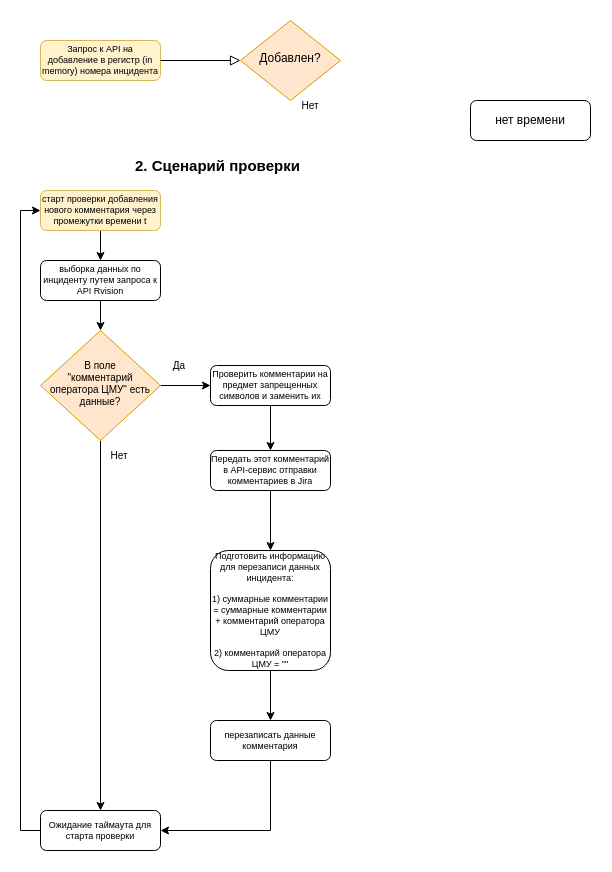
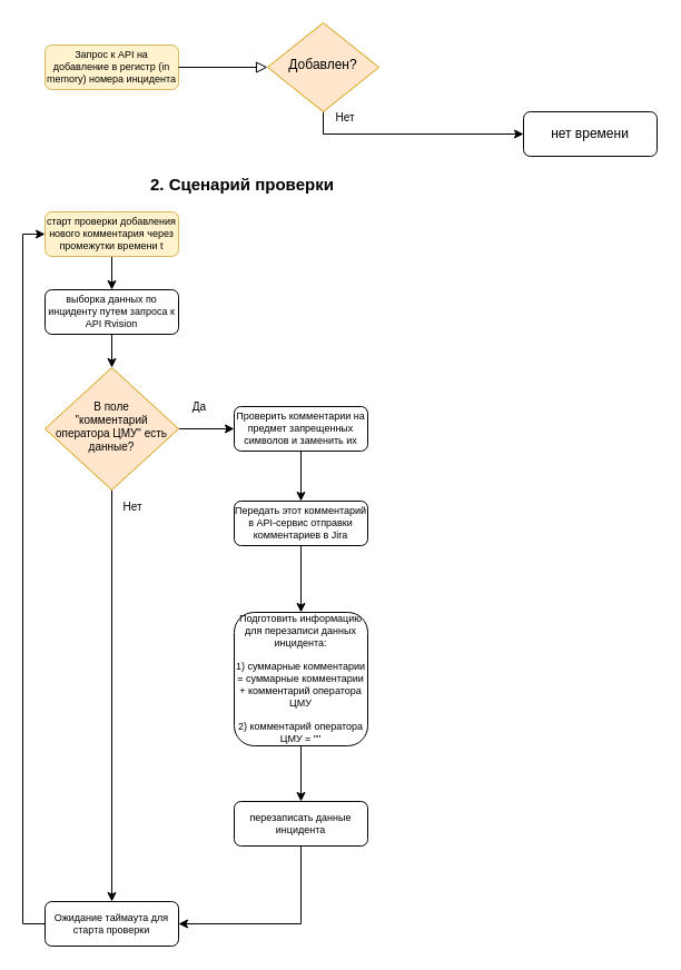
+ <mxCell id="3" style="edgeStyle=orthogonalEdgeStyle;rounded=0;orthogonalLoop=1;jettySize=auto;html=1;entryX=0;entryY=0.5;entryDx=0;entryDy=0;labelBackgroundColor=default;fontSize=15;fontColor=default;strokeColor=default;" edge="1" parent="1" source="4" target="26"><mxGeometry relative="1" as="geometry"><Array as="points"><mxPoint x="290" y="120" /></Array></mxGeometry></mxCell>
- <mxCell id="24" value="перезаписать данные комментария" style="rounded=1;whiteSpace=wrap;html=1;fontSize=9;glass=0;strokeWidth=1;shadow=0;fillColor=default;strokeColor=default;fontColor=default;" vertex="1" parent="1"><mxGeometry x="210" y="720" width="120" height="40" as="geometry" /></mxCell>
+ <mxCell id="24" value="перезаписать данные инцидента" style="rounded=1;whiteSpace=wrap;html=1;fontSize=9;glass=0;strokeWidth=1;shadow=0;fillColor=default;strokeColor=default;fontColor=default;" vertex="1" parent="1"><mxGeometry x="210" y="720" width="120" height="40" as="geometry" /></mxCell>
